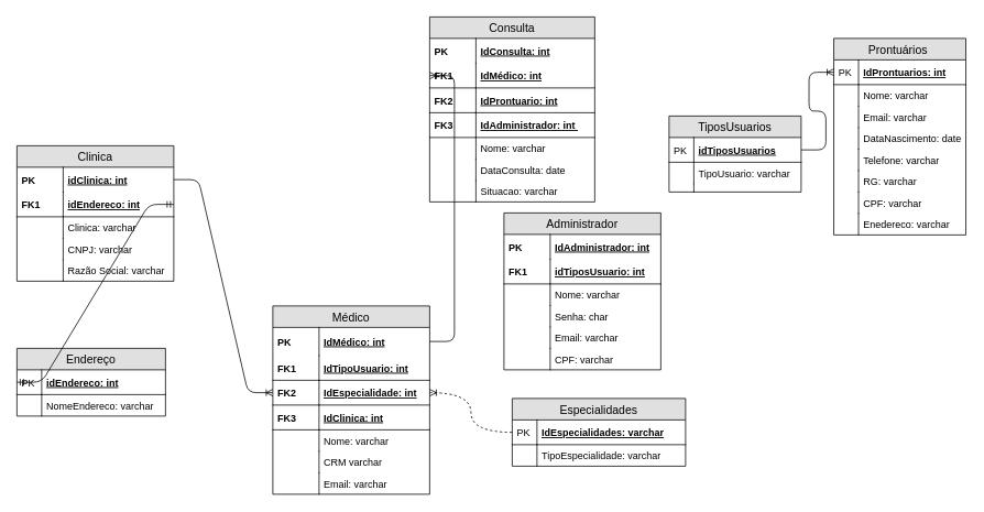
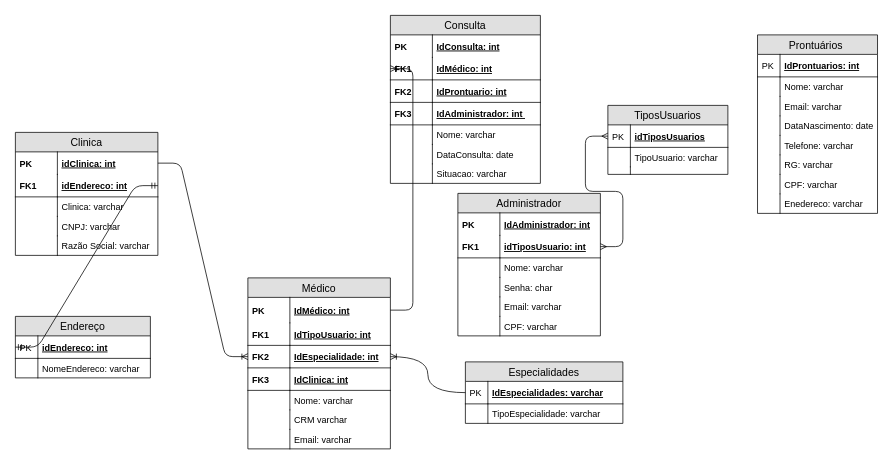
- <mxCell id="95" value="" style="edgeStyle=entityRelationEdgeStyle;fontSize=12;html=1;endArrow=ERoneToMany;exitX=1;exitY=0.5;exitDx=0;exitDy=0;entryX=0;entryY=0.5;entryDx=0;entryDy=0;" parent="1" source="19" target="59" edge="1"><mxGeometry width="100" height="100" relative="1" as="geometry"><mxPoint x="990" y="240" as="sourcePoint" /><mxPoint x="1090" y="140" as="targetPoint" /></mxGeometry></mxCell>
+ <mxCell id="92" value="" style="edgeStyle=entityRelationEdgeStyle;fontSize=12;html=1;endArrow=ERmany;startArrow=ERmany;entryX=0;entryY=0.5;entryDx=0;entryDy=0;exitX=1;exitY=0.5;exitDx=0;exitDy=0;" parent="1" source="28" target="19" edge="1"><mxGeometry width="100" height="100" relative="1" as="geometry"><mxPoint x="100" y="1020" as="sourcePoint" /><mxPoint x="200" y="920" as="targetPoint" /></mxGeometry></mxCell>
- <mxCell id="93" value="" style="fontSize=12;html=1;endArrow=ERoneToMany;edgeStyle=orthogonalEdgeStyle;curved=1;exitX=0;exitY=0.5;exitDx=0;exitDy=0;entryX=1;entryY=0.5;entryDx=0;entryDy=0;dashed=1;" parent="1" source="54" target="43" edge="1"><mxGeometry width="100" height="100" relative="1" as="geometry"><mxPoint x="620" as="sourcePoint" y="530" /><mxPoint x="660" y="420" as="targetPoint" /></mxGeometry></mxCell>
+ <mxCell id="93" value="" style="fontSize=12;html=1;endArrow=ERoneToMany;edgeStyle=orthogonalEdgeStyle;curved=1;exitX=0;exitY=0.5;exitDx=0;exitDy=0;entryX=1;entryY=0.5;entryDx=0;entryDy=0;" parent="1" source="54" target="43" edge="1"><mxGeometry width="100" height="100" relative="1" as="geometry"><mxPoint x="620" as="sourcePoint" y="530" /><mxPoint x="660" y="420" as="targetPoint" /></mxGeometry></mxCell>
